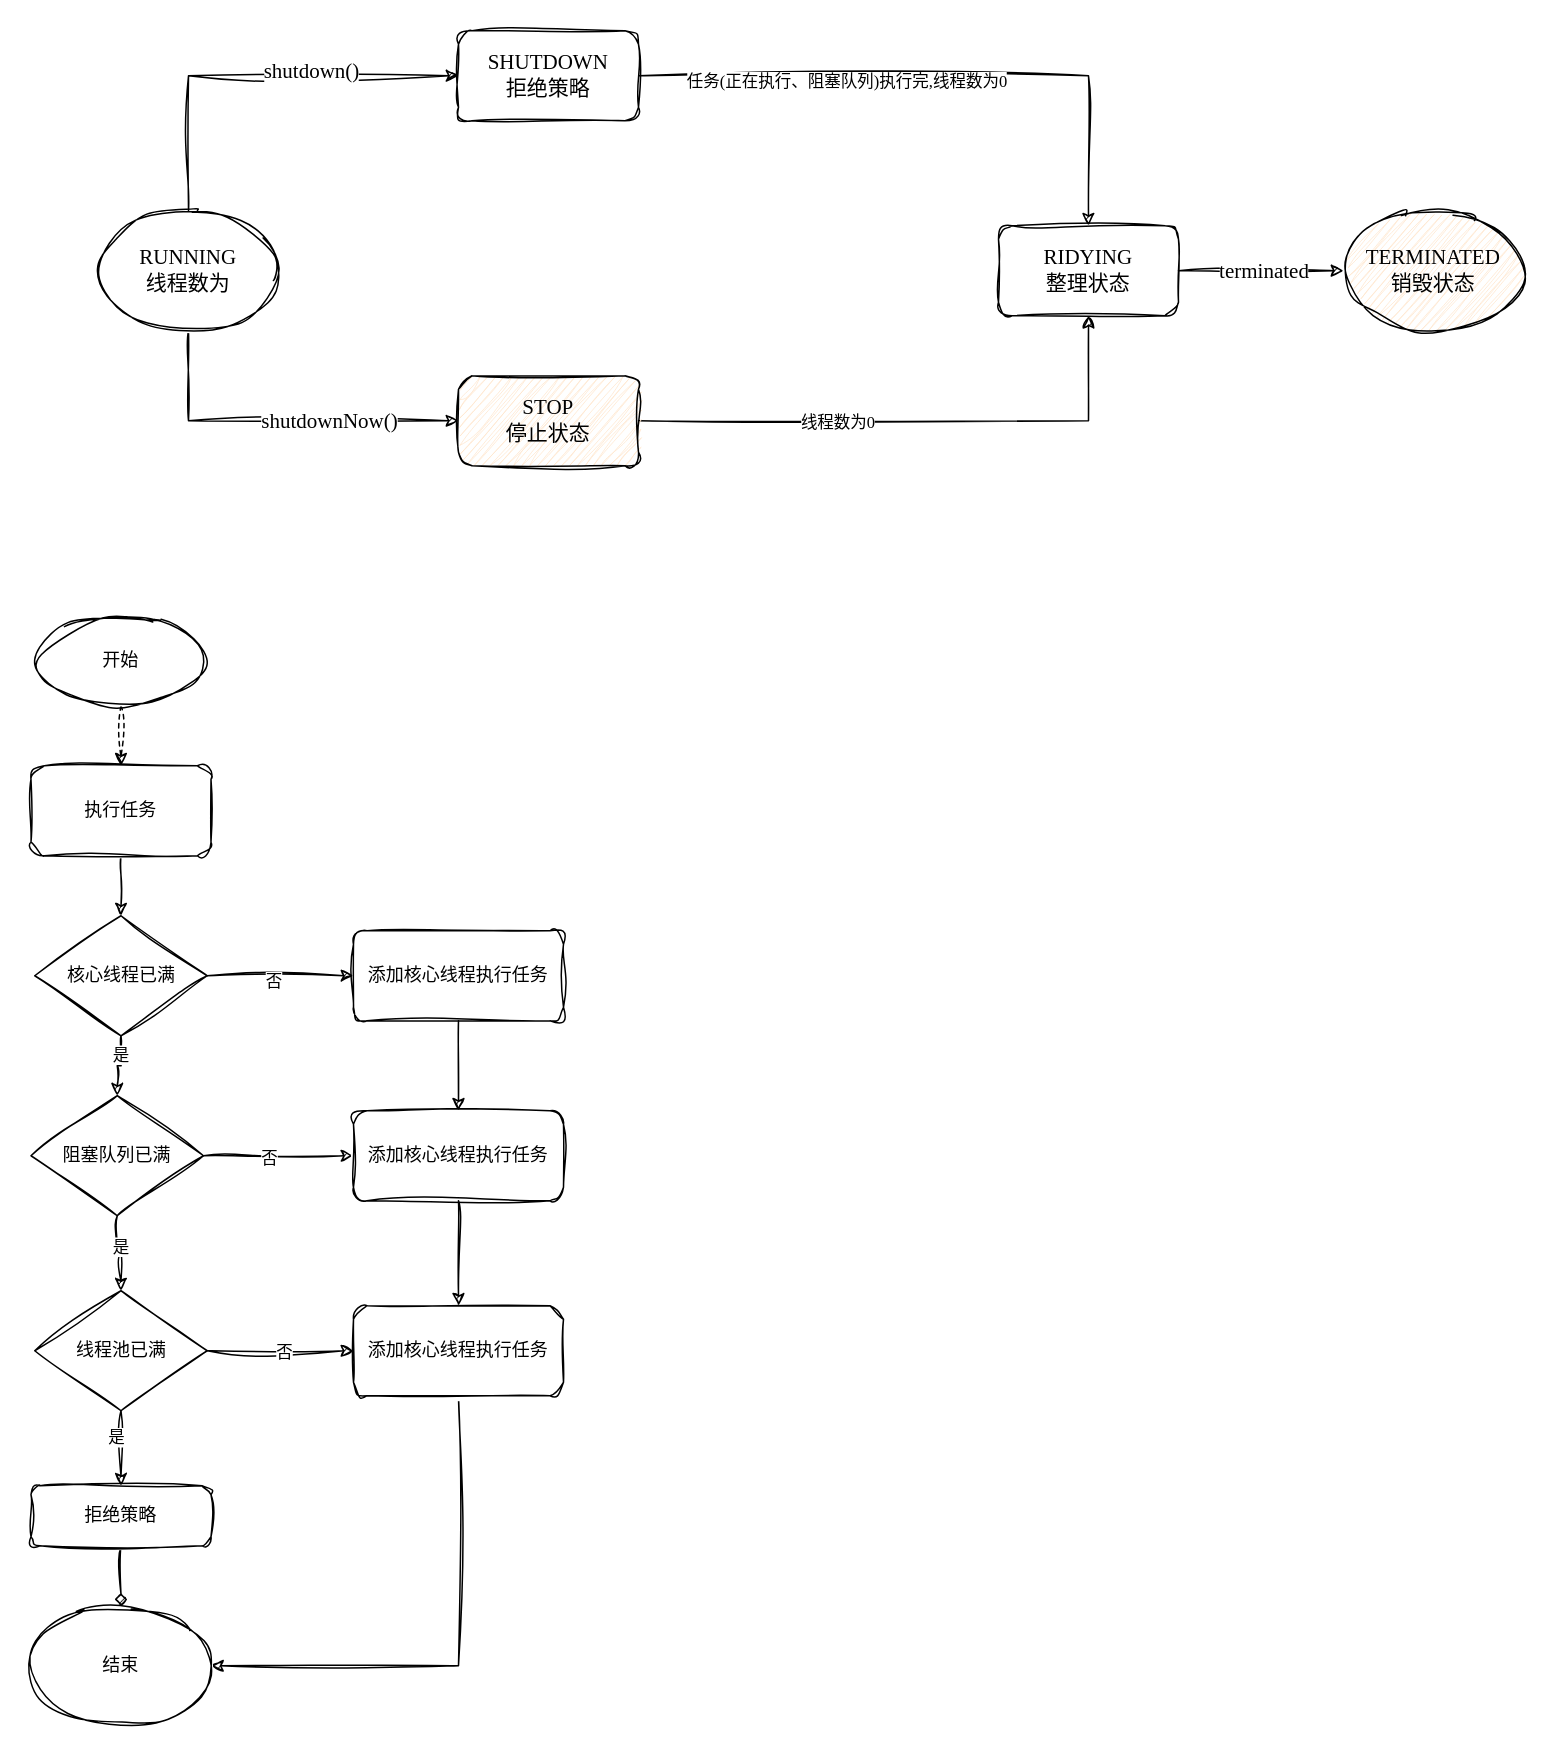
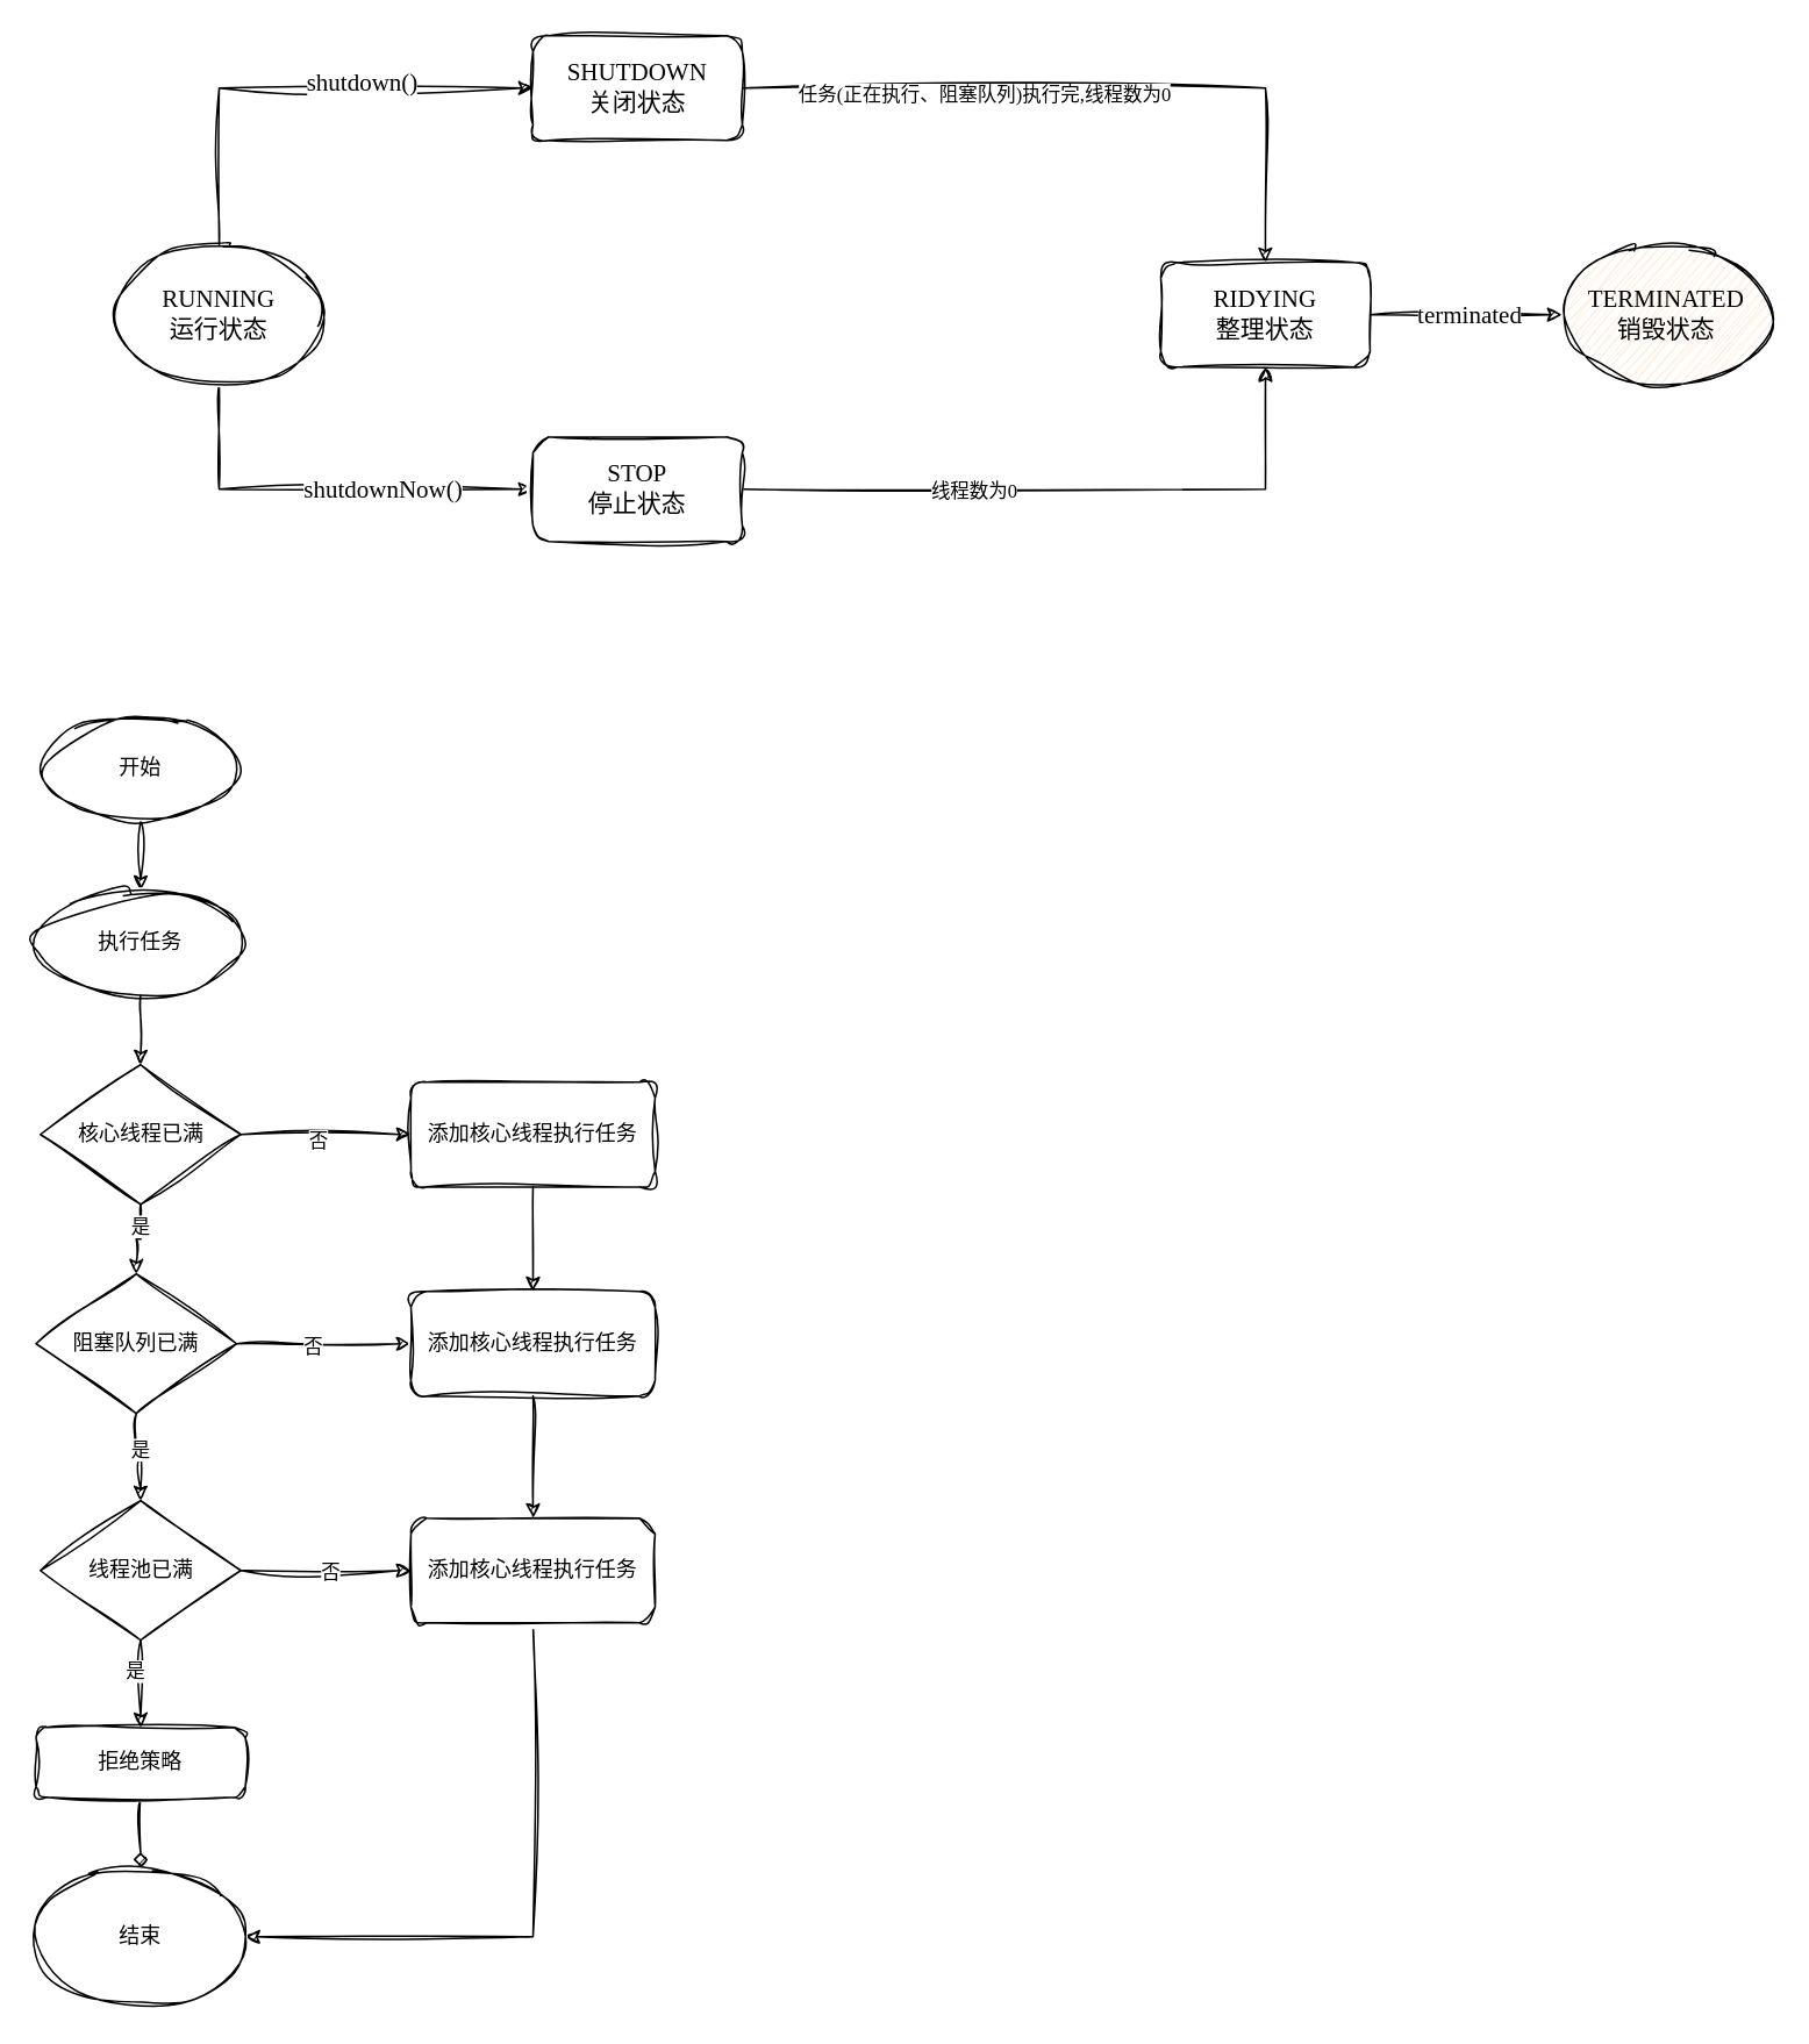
- <mxCell id="9" value="SHUTDOWN&lt;br style=&quot;font-size: 14px;&quot;&gt;拒绝策略" style="rounded=1;whiteSpace=wrap;html=1;sketch=1;hachureGap=4;jiggle=2;curveFitting=1;fontFamily=Architects Daughter;fontSource=https%3A%2F%2Ffonts.googleapis.com%2Fcss%3Ffamily%3DArchitects%2BDaughter;fontSize=14;" parent="1" vertex="1"><mxGeometry x="305" y="20" width="120" height="60" as="geometry" /></mxCell>
+ <mxCell id="9" value="SHUTDOWN&lt;br style=&quot;font-size: 14px;&quot;&gt;关闭状态" style="rounded=1;whiteSpace=wrap;html=1;sketch=1;hachureGap=4;jiggle=2;curveFitting=1;fontFamily=Architects Daughter;fontSource=https%3A%2F%2Ffonts.googleapis.com%2Fcss%3Ffamily%3DArchitects%2BDaughter;fontSize=14;" parent="1" vertex="1"><mxGeometry x="305" y="20" width="120" height="60" as="geometry" /></mxCell>
- <mxCell id="6" value="RUNNING&lt;br style=&quot;font-size: 14px;&quot;&gt;线程数为" style="ellipse;whiteSpace=wrap;html=1;sketch=1;hachureGap=4;jiggle=2;curveFitting=1;fontFamily=Architects Daughter;fontSource=https%3A%2F%2Ffonts.googleapis.com%2Fcss%3Ffamily%3DArchitects%2BDaughter;fontSize=14;" parent="1" vertex="1"><mxGeometry x="65" y="140" width="120" height="80" as="geometry" /></mxCell>
+ <mxCell id="6" value="RUNNING&lt;br style=&quot;font-size: 14px;&quot;&gt;运行状态" style="ellipse;whiteSpace=wrap;html=1;sketch=1;hachureGap=4;jiggle=2;curveFitting=1;fontFamily=Architects Daughter;fontSource=https%3A%2F%2Ffonts.googleapis.com%2Fcss%3Ffamily%3DArchitects%2BDaughter;fontSize=14;" parent="1" vertex="1"><mxGeometry x="65" y="140" width="120" height="80" as="geometry" /></mxCell>
- <mxCell id="12" value="STOP&lt;br style=&quot;font-size: 14px;&quot;&gt;停止状态" style="rounded=1;whiteSpace=wrap;html=1;sketch=1;hachureGap=4;jiggle=2;curveFitting=1;fontFamily=Architects Daughter;fontSource=https%3A%2F%2Ffonts.googleapis.com%2Fcss%3Ffamily%3DArchitects%2BDaughter;fontSize=14;fillColor=#ffe6cc;" parent="1" vertex="1"><mxGeometry x="305" y="250" width="120" height="60" as="geometry" /></mxCell>
+ <mxCell id="12" value="STOP&lt;br style=&quot;font-size: 14px;&quot;&gt;停止状态" style="rounded=1;whiteSpace=wrap;html=1;sketch=1;hachureGap=4;jiggle=2;curveFitting=1;fontFamily=Architects Daughter;fontSource=https%3A%2F%2Ffonts.googleapis.com%2Fcss%3Ffamily%3DArchitects%2BDaughter;fontSize=14;" parent="1" vertex="1"><mxGeometry x="305" y="250" width="120" height="60" as="geometry" /></mxCell>
- <mxCell id="17" style="edgeStyle=orthogonalEdgeStyle;rounded=0;sketch=1;hachureGap=4;jiggle=2;curveFitting=1;orthogonalLoop=1;jettySize=auto;html=1;exitX=0.5;exitY=1;exitDx=0;exitDy=0;entryX=0.5;entryY=0;entryDx=0;entryDy=0;fontFamily=Architects Daughter;fontSource=https%3A%2F%2Ffonts.googleapis.com%2Fcss%3Ffamily%3DArchitects%2BDaughter;dashed=1;" edge="1" parent="1" source="18" target="20"><mxGeometry relative="1" as="geometry" /></mxCell>
+ <mxCell id="17" style="edgeStyle=orthogonalEdgeStyle;rounded=0;sketch=1;hachureGap=4;jiggle=2;curveFitting=1;orthogonalLoop=1;jettySize=auto;html=1;exitX=0.5;exitY=1;exitDx=0;exitDy=0;entryX=0.5;entryY=0;entryDx=0;entryDy=0;fontFamily=Architects Daughter;fontSource=https%3A%2F%2Ffonts.googleapis.com%2Fcss%3Ffamily%3DArchitects%2BDaughter;" edge="1" parent="1" source="18" target="20"><mxGeometry relative="1" as="geometry" /></mxCell>
- <mxCell id="20" value="执行任务" style="rounded=1;whiteSpace=wrap;html=1;sketch=1;hachureGap=4;jiggle=2;curveFitting=1;fontFamily=Architects Daughter;fontSource=https%3A%2F%2Ffonts.googleapis.com%2Fcss%3Ffamily%3DArchitects%2BDaughter;" vertex="1" parent="1"><mxGeometry x="20" y="510" width="120" height="60" as="geometry" /></mxCell>
+ <mxCell id="20" value="执行任务" style="ellipse;whiteSpace=wrap;html=1;sketch=1;hachureGap=4;jiggle=2;curveFitting=1;fontFamily=Architects Daughter;fontSource=https%3A%2F%2Ffonts.googleapis.com%2Fcss%3Ffamily%3DArchitects%2BDaughter;" vertex="1" parent="1"><mxGeometry x="20" y="510" width="120" height="60" as="geometry" /></mxCell>
